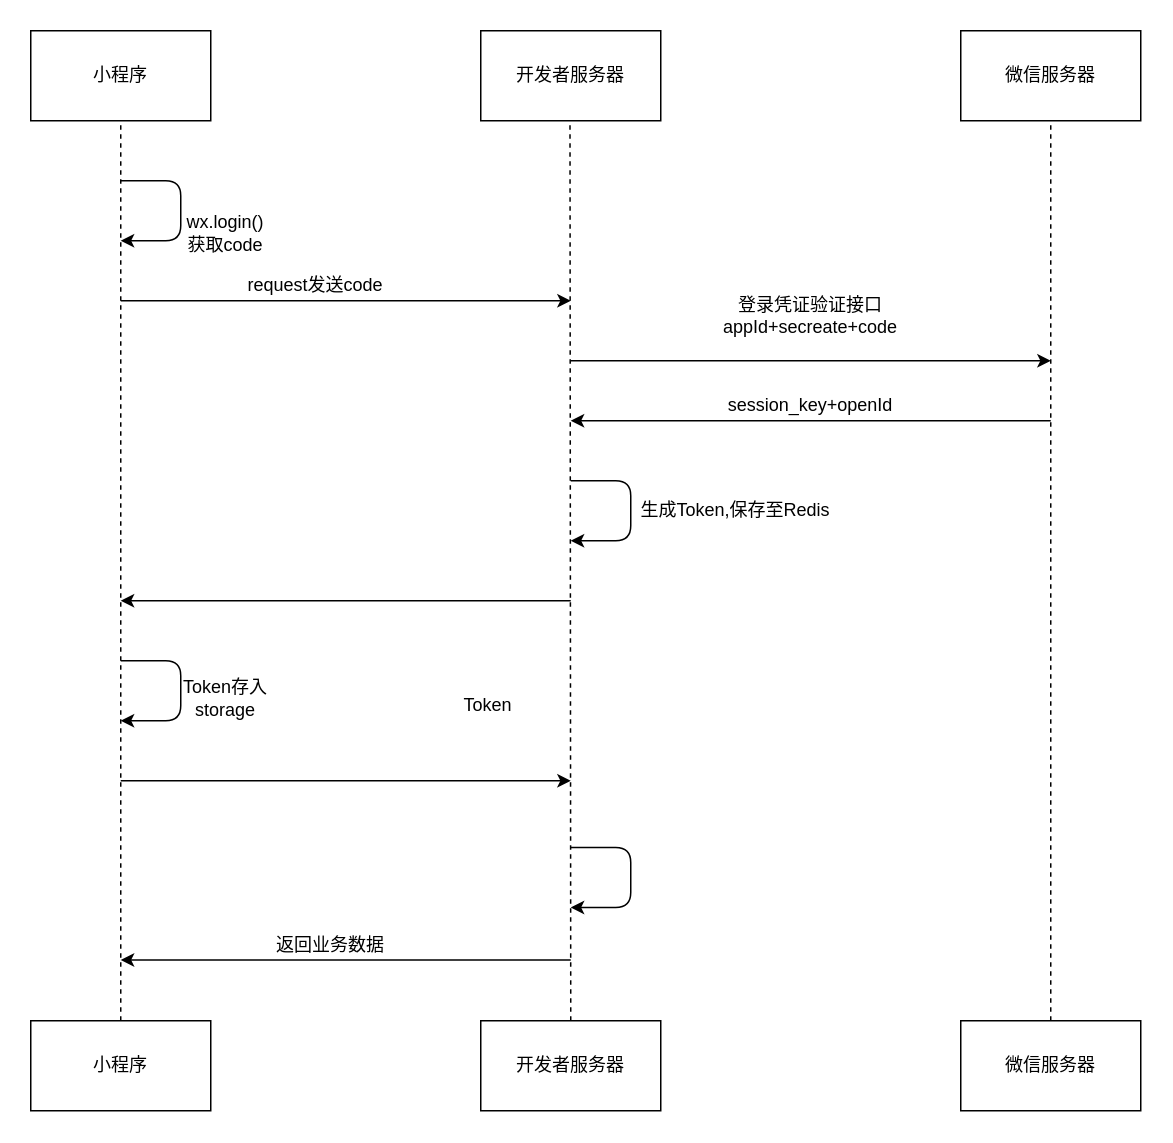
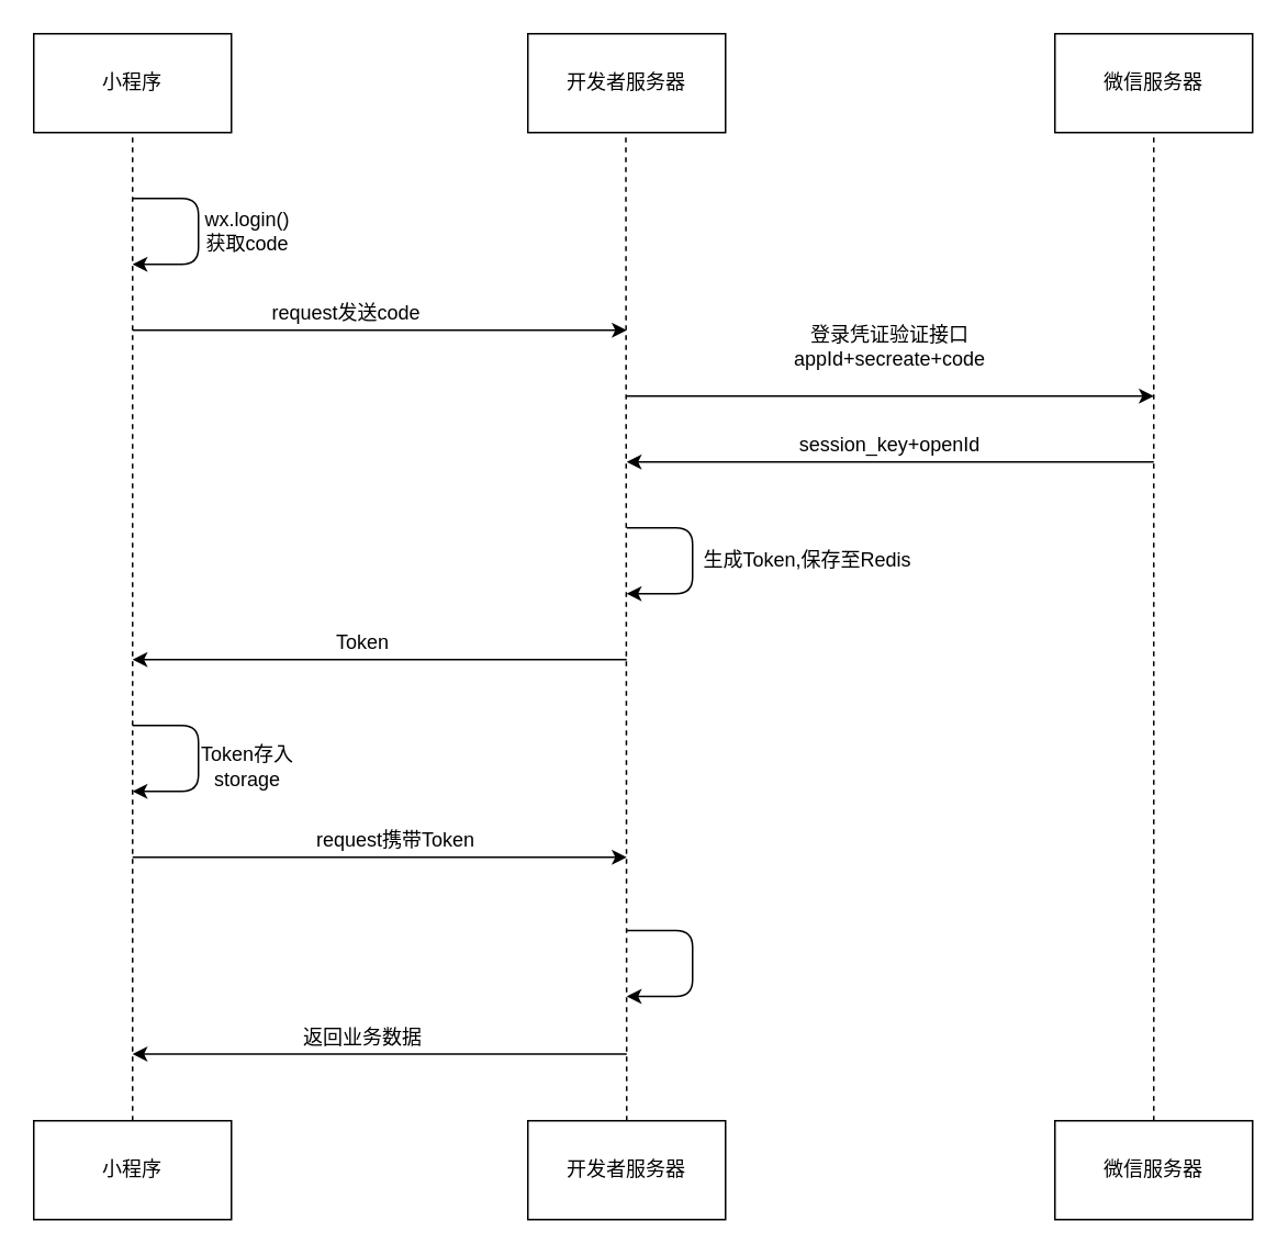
- <mxCell id="14" value="wx.login()获取code" style="text;html=1;strokeColor=none;fillColor=none;align=center;verticalAlign=middle;whiteSpace=wrap;rounded=0;" parent="1" vertex="1"><mxGeometry x="120" y="145" width="60" height="20" as="geometry" /></mxCell>
+ <mxCell id="14" value="wx.login()获取code" style="text;html=1;strokeColor=none;fillColor=none;align=center;verticalAlign=middle;whiteSpace=wrap;rounded=0;" parent="1" vertex="1"><mxGeometry x="120" y="130" width="60" height="20" as="geometry" /></mxCell>
- <mxCell id="23" value="Token" style="text;html=1;strokeColor=none;fillColor=none;align=center;verticalAlign=middle;whiteSpace=wrap;rounded=0;" parent="1" vertex="1"><mxGeometry x="305" y="460" width="40" height="20" as="geometry" /></mxCell>
+ <mxCell id="23" value="Token" style="text;html=1;strokeColor=none;fillColor=none;align=center;verticalAlign=middle;whiteSpace=wrap;rounded=0;" parent="1" vertex="1"><mxGeometry x="200" y="380" width="40" height="20" as="geometry" /></mxCell>
+ <mxCell id="28" value="request携带Token" style="text;html=1;strokeColor=none;fillColor=none;align=center;verticalAlign=middle;whiteSpace=wrap;rounded=0;" parent="1" vertex="1"><mxGeometry x="190" y="500" width="100" height="20" as="geometry" /></mxCell>
